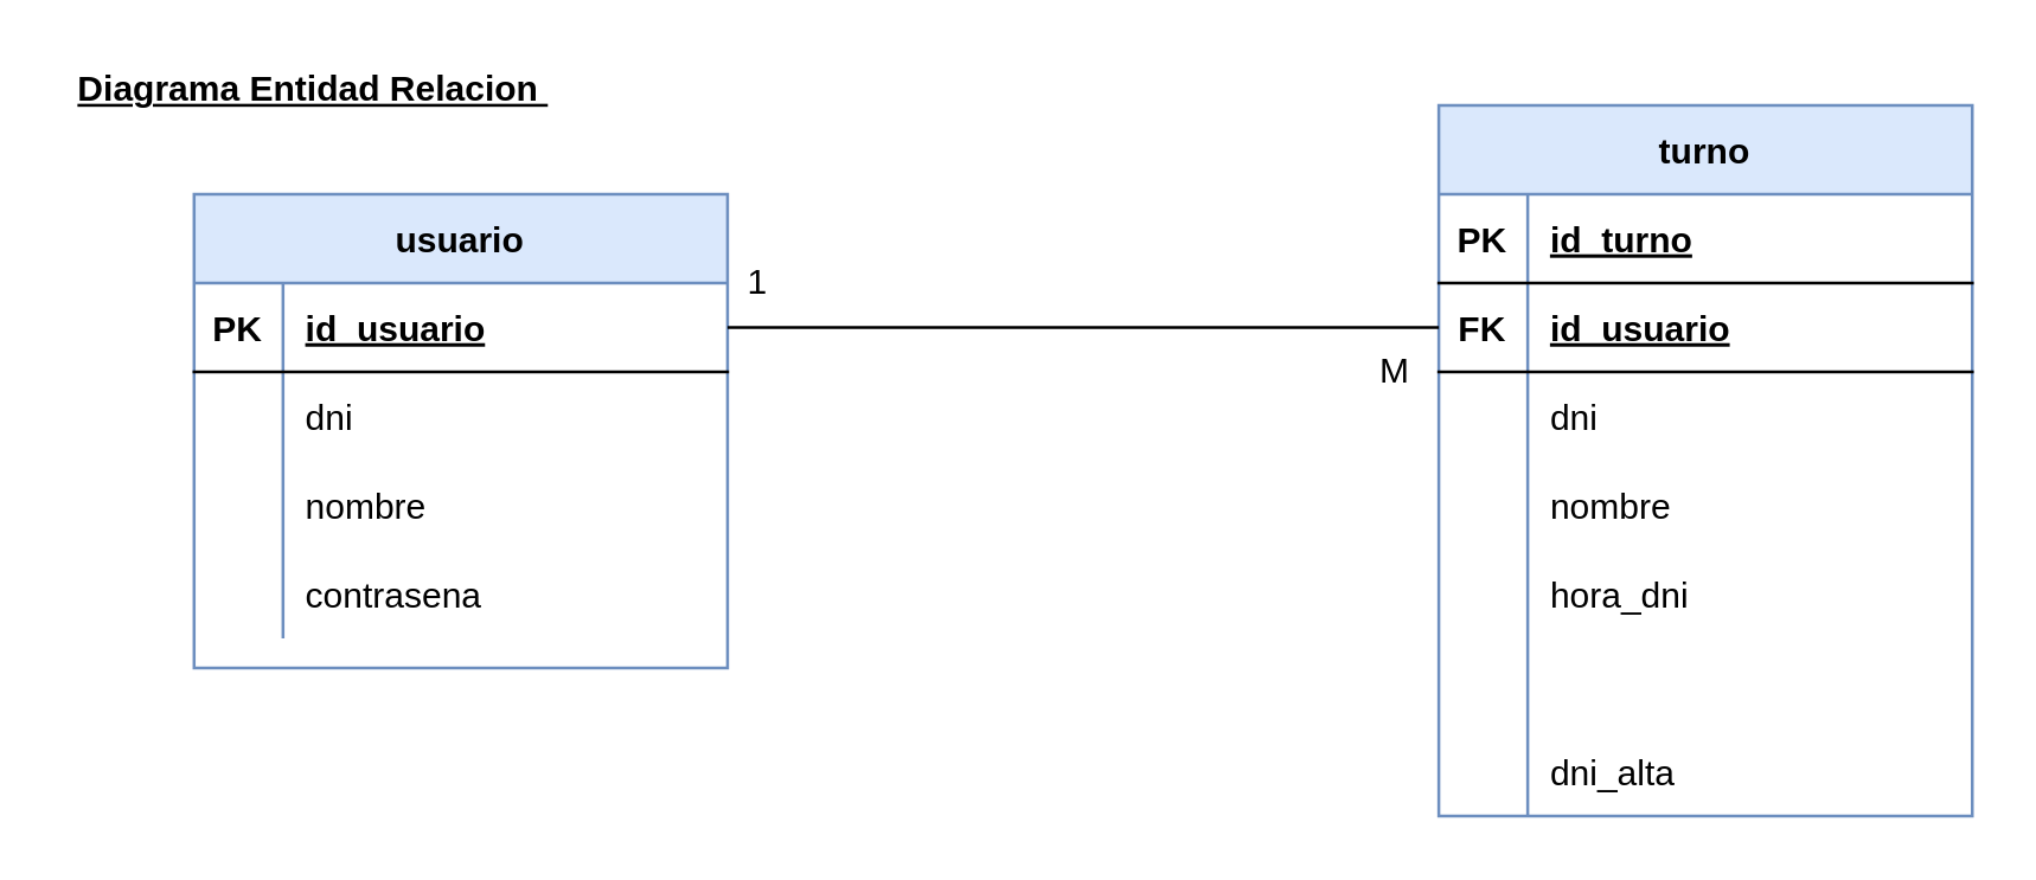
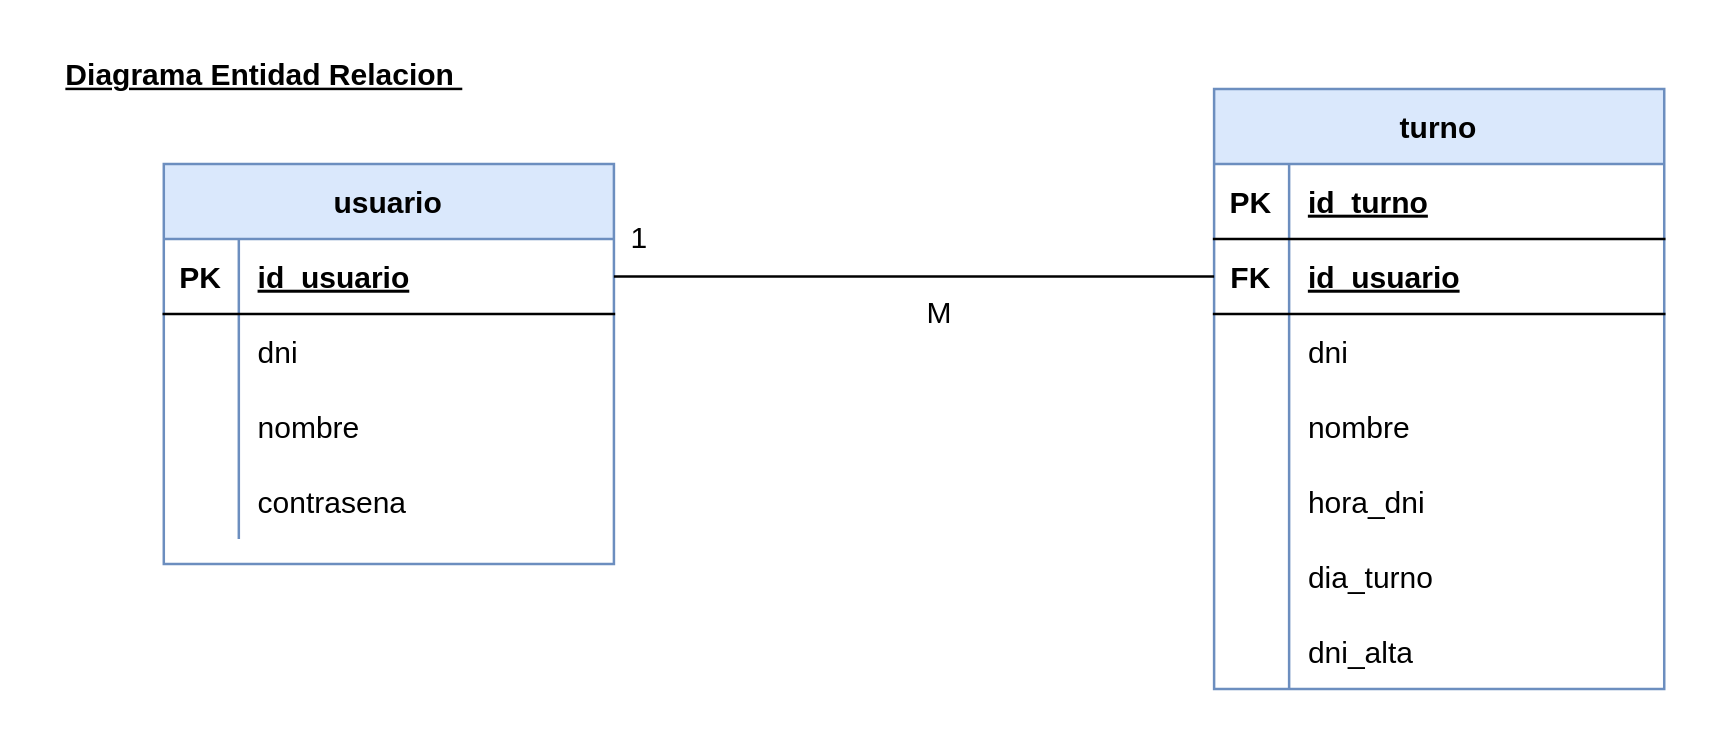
- <mxCell id="39" value="M" style="text;html=1;align=center;verticalAlign=middle;resizable=0;points=[];autosize=1;strokeColor=none;" vertex="1" parent="1"><mxGeometry x="455" y="115" width="30" height="20" as="geometry" /></mxCell>
+ <mxCell id="39" value="M" style="text;html=1;align=center;verticalAlign=middle;resizable=0;points=[];autosize=1;strokeColor=none;" vertex="1" parent="1"><mxGeometry x="360" y="115" width="30" height="20" as="geometry" /></mxCell>
+ <mxCell id="33" value="dia_turno" style="shape=partialRectangle;connectable=0;fillColor=none;top=0;left=0;bottom=0;right=0;align=left;spacingLeft=6;overflow=hidden;" vertex="1" parent="31"><mxGeometry x="30" width="150" height="30" as="geometry" /></mxCell>
